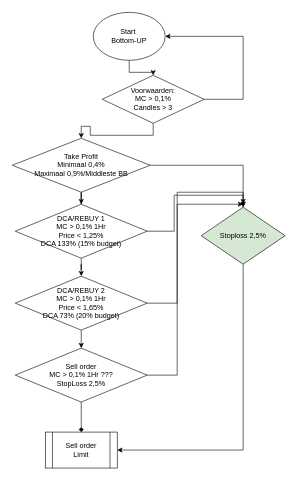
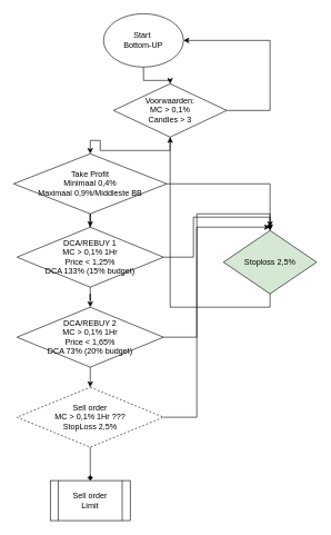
- <mxCell id="18" value="Sell order&lt;br&gt;MC &amp;gt; 0,1% 1Hr ???&lt;br&gt;StopLoss 2,5%" style="rhombus;whiteSpace=wrap;html=1;" vertex="1" parent="1"><mxGeometry x="25" y="580" width="220" height="90" as="geometry" /></mxCell>
+ <mxCell id="18" value="Sell order&lt;br&gt;MC &amp;gt; 0,1% 1Hr ???&lt;br&gt;StopLoss 2,5%" style="rhombus;whiteSpace=wrap;html=1;dashed=1;" vertex="1" parent="1"><mxGeometry x="25" y="580" width="220" height="90" as="geometry" /></mxCell>
- <mxCell id="20" style="edgeStyle=orthogonalEdgeStyle;rounded=0;orthogonalLoop=1;jettySize=auto;html=1;exitX=0.5;exitY=1;exitDx=0;exitDy=0;entryX=1;entryY=0.5;entryDx=0;entryDy=0;" edge="1" parent="1" source="21" target="19"><mxGeometry relative="1" as="geometry" /></mxCell>
+ <mxCell id="20" style="edgeStyle=orthogonalEdgeStyle;rounded=0;orthogonalLoop=1;jettySize=auto;html=1;exitX=0.5;exitY=1;exitDx=0;exitDy=0;" edge="1" parent="1" source="21" target="6"><mxGeometry relative="1" as="geometry" /></mxCell>
